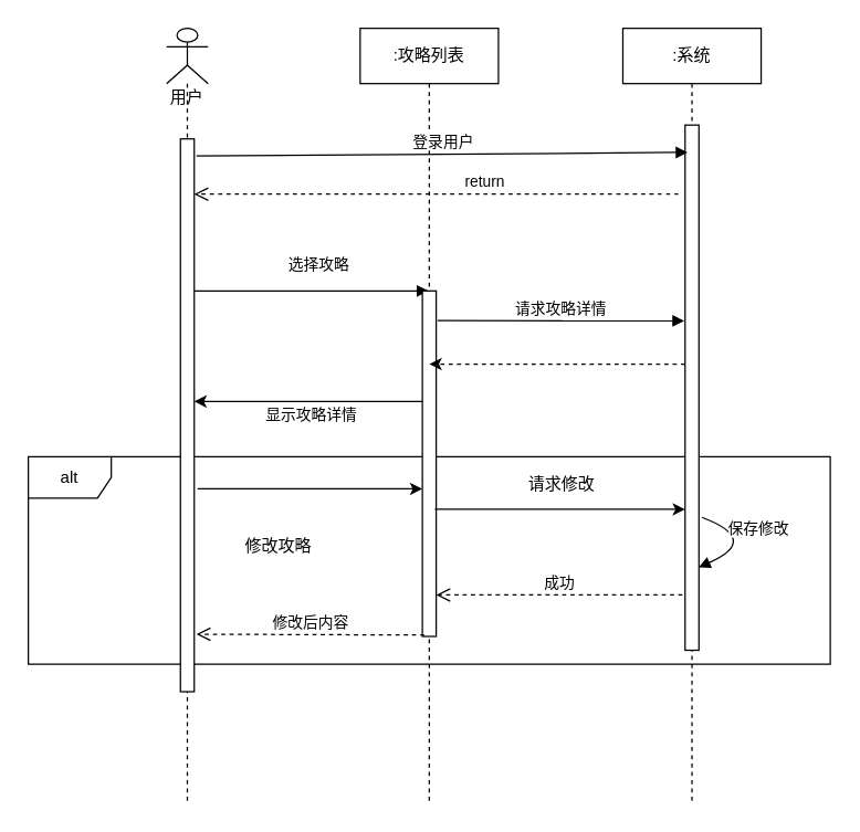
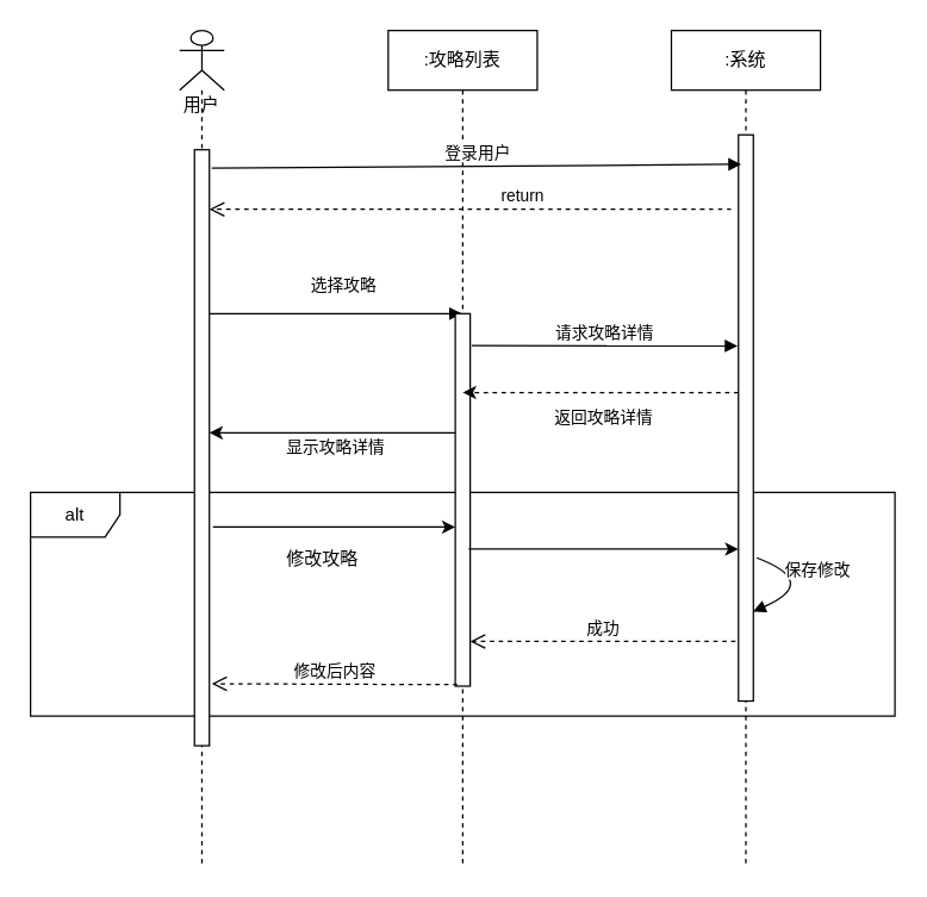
+ <mxCell id="19" value="&lt;font style=&quot;font-size: 11px&quot;&gt;返回攻略详情&lt;/font&gt;" style="text;html=1;resizable=0;points=[];autosize=1;align=left;verticalAlign=top;spacingTop=-4;" vertex="1" parent="1"><mxGeometry x="370" y="270" width="80" height="20" as="geometry" /></mxCell>
- <mxCell id="23" value="请求修改" style="text;html=1;resizable=0;points=[];autosize=1;align=left;verticalAlign=top;spacingTop=-4;" vertex="1" parent="1"><mxGeometry x="380" y="340" width="60" height="20" as="geometry" /></mxCell>
- <mxCell id="21" value="修改攻略" style="text;html=1;resizable=0;points=[];autosize=1;align=left;verticalAlign=top;spacingTop=-4;" vertex="1" parent="1"><mxGeometry x="175" y="385" width="60" height="20" as="geometry" /></mxCell>
+ <mxCell id="21" value="修改攻略" style="text;html=1;resizable=0;points=[];autosize=1;align=left;verticalAlign=top;spacingTop=-4;" vertex="1" parent="1"><mxGeometry x="190" y="365" width="60" height="20" as="geometry" /></mxCell>
